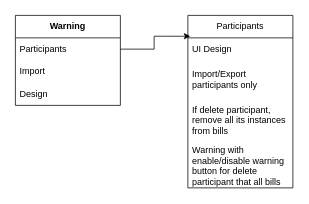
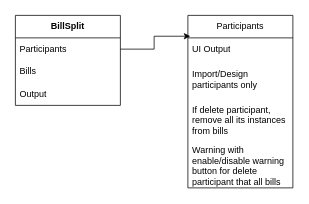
- <mxCell id="2" value="&lt;b&gt;Warning&lt;/b&gt;" style="swimlane;fontStyle=0;childLayout=stackLayout;horizontal=1;startSize=30;horizontalStack=0;resizeParent=1;resizeParentMax=0;resizeLast=0;collapsible=1;marginBottom=0;whiteSpace=wrap;html=1;" vertex="1" parent="1"><mxGeometry x="20" y="20" width="140" height="120" as="geometry" /></mxCell>
+ <mxCell id="2" value="&lt;b&gt;BillSplit&lt;/b&gt;" style="swimlane;fontStyle=0;childLayout=stackLayout;horizontal=1;startSize=30;horizontalStack=0;resizeParent=1;resizeParentMax=0;resizeLast=0;collapsible=1;marginBottom=0;whiteSpace=wrap;html=1;" vertex="1" parent="1"><mxGeometry x="20" y="20" width="140" height="120" as="geometry" /></mxCell>
- <mxCell id="7" value="UI Design" style="text;strokeColor=none;fillColor=none;align=left;verticalAlign=middle;spacingLeft=4;spacingRight=4;overflow=hidden;points=[[0,0.5],[1,0.5]];portConstraint=eastwest;rotatable=0;whiteSpace=wrap;html=1;" vertex="1" parent="6"><mxGeometry y="30" width="140" height="30" as="geometry" /></mxCell>
+ <mxCell id="7" value="UI Output" style="text;strokeColor=none;fillColor=none;align=left;verticalAlign=middle;spacingLeft=4;spacingRight=4;overflow=hidden;points=[[0,0.5],[1,0.5]];portConstraint=eastwest;rotatable=0;whiteSpace=wrap;html=1;" vertex="1" parent="6"><mxGeometry y="30" width="140" height="30" as="geometry" /></mxCell>
- <mxCell id="4" value="Import" style="text;strokeColor=none;fillColor=none;align=left;verticalAlign=middle;spacingLeft=4;spacingRight=4;overflow=hidden;points=[[0,0.5],[1,0.5]];portConstraint=eastwest;rotatable=0;whiteSpace=wrap;html=1;" vertex="1" parent="2"><mxGeometry y="60" width="140" height="30" as="geometry" /></mxCell>
+ <mxCell id="4" value="Bills" style="text;strokeColor=none;fillColor=none;align=left;verticalAlign=middle;spacingLeft=4;spacingRight=4;overflow=hidden;points=[[0,0.5],[1,0.5]];portConstraint=eastwest;rotatable=0;whiteSpace=wrap;html=1;" vertex="1" parent="2"><mxGeometry y="60" width="140" height="30" as="geometry" /></mxCell>
- <mxCell id="8" value="Import/Export participants only" style="text;strokeColor=none;fillColor=none;align=left;verticalAlign=middle;spacingLeft=4;spacingRight=4;overflow=hidden;points=[[0,0.5],[1,0.5]];portConstraint=eastwest;rotatable=0;whiteSpace=wrap;html=1;" vertex="1" parent="6"><mxGeometry y="60" width="140" height="50" as="geometry" /></mxCell>
+ <mxCell id="8" value="Import/Design participants only" style="text;strokeColor=none;fillColor=none;align=left;verticalAlign=middle;spacingLeft=4;spacingRight=4;overflow=hidden;points=[[0,0.5],[1,0.5]];portConstraint=eastwest;rotatable=0;whiteSpace=wrap;html=1;" vertex="1" parent="6"><mxGeometry y="60" width="140" height="50" as="geometry" /></mxCell>
- <mxCell id="5" value="Design" style="text;strokeColor=none;fillColor=none;align=left;verticalAlign=middle;spacingLeft=4;spacingRight=4;overflow=hidden;points=[[0,0.5],[1,0.5]];portConstraint=eastwest;rotatable=0;whiteSpace=wrap;html=1;" vertex="1" parent="2"><mxGeometry y="90" width="140" height="30" as="geometry" /></mxCell>
+ <mxCell id="5" value="Output" style="text;strokeColor=none;fillColor=none;align=left;verticalAlign=middle;spacingLeft=4;spacingRight=4;overflow=hidden;points=[[0,0.5],[1,0.5]];portConstraint=eastwest;rotatable=0;whiteSpace=wrap;html=1;" vertex="1" parent="2"><mxGeometry y="90" width="140" height="30" as="geometry" /></mxCell>
